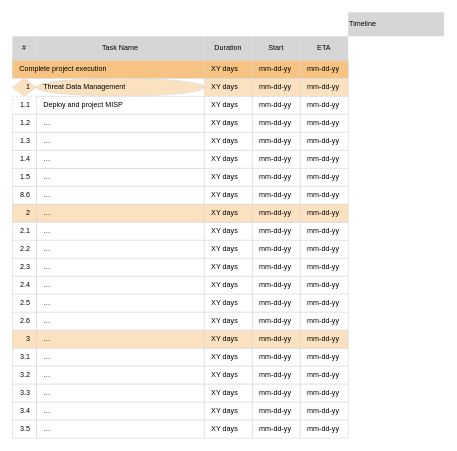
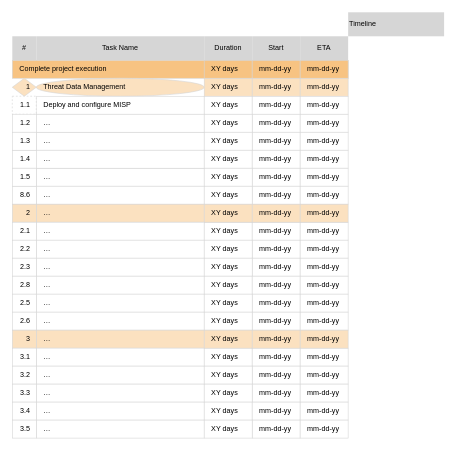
- <mxCell id="4" value="Deploy and project MISP" style="rounded=0;whiteSpace=wrap;html=1;strokeColor=#D6D6D6;fillColor=#FFFFFF;align=left;spacingLeft=10;" vertex="1" parent="1"><mxGeometry x="60" y="160" width="280" height="30" as="geometry" /></mxCell>
+ <mxCell id="4" value="Deploy and configure MISP" style="rounded=0;whiteSpace=wrap;html=1;strokeColor=#D6D6D6;fillColor=#FFFFFF;align=left;spacingLeft=10;" vertex="1" parent="1"><mxGeometry x="60" y="160" width="280" height="30" as="geometry" /></mxCell>
- <mxCell id="31" value="2.4" style="rounded=0;whiteSpace=wrap;html=1;strokeColor=#D6D6D6;fillColor=#FFFFFF;align=right;spacingLeft=10;spacingRight=8;" vertex="1" parent="1"><mxGeometry x="20" y="460" width="40" height="30" as="geometry" /></mxCell>
+ <mxCell id="31" value="2.8" style="rounded=0;whiteSpace=wrap;html=1;strokeColor=#D6D6D6;fillColor=#FFFFFF;align=right;spacingLeft=10;spacingRight=8;" vertex="1" parent="1"><mxGeometry x="20" y="460" width="40" height="30" as="geometry" /></mxCell>
